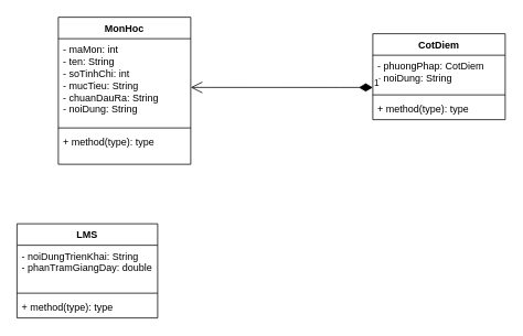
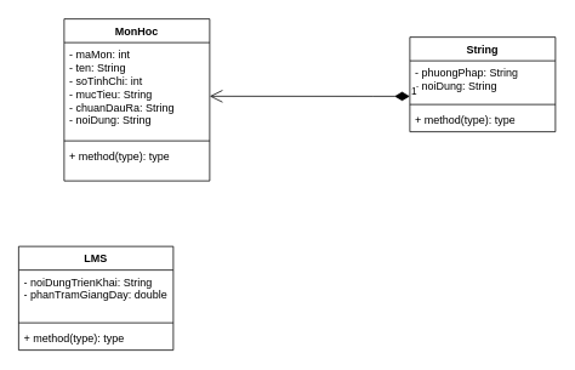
- <mxCell id="10" value="CotDiem" style="swimlane;fontStyle=1;align=center;verticalAlign=top;childLayout=stackLayout;horizontal=1;startSize=26;horizontalStack=0;resizeParent=1;resizeParentMax=0;resizeLast=0;collapsible=1;marginBottom=0;whiteSpace=wrap;html=1;" vertex="1" parent="1"><mxGeometry x="450" y="40" width="160" height="104" as="geometry" /></mxCell>
+ <mxCell id="10" value="String" style="swimlane;fontStyle=1;align=center;verticalAlign=top;childLayout=stackLayout;horizontal=1;startSize=26;horizontalStack=0;resizeParent=1;resizeParentMax=0;resizeLast=0;collapsible=1;marginBottom=0;whiteSpace=wrap;html=1;" vertex="1" parent="1"><mxGeometry x="450" y="40" width="160" height="104" as="geometry" /></mxCell>
- <mxCell id="11" value="&lt;div&gt;- phuongPhap: CotDiem&lt;/div&gt;&lt;div&gt;- noiDung: String&lt;br&gt; &lt;/div&gt;" style="text;strokeColor=none;fillColor=none;align=left;verticalAlign=top;spacingLeft=4;spacingRight=4;overflow=hidden;rotatable=0;points=[[0,0.5],[1,0.5]];portConstraint=eastwest;whiteSpace=wrap;html=1;" vertex="1" parent="10"><mxGeometry y="26" width="160" height="44" as="geometry" /></mxCell>
+ <mxCell id="11" value="&lt;div&gt;- phuongPhap: String&lt;/div&gt;&lt;div&gt;- noiDung: String&lt;br&gt; &lt;/div&gt;" style="text;strokeColor=none;fillColor=none;align=left;verticalAlign=top;spacingLeft=4;spacingRight=4;overflow=hidden;rotatable=0;points=[[0,0.5],[1,0.5]];portConstraint=eastwest;whiteSpace=wrap;html=1;" vertex="1" parent="10"><mxGeometry y="26" width="160" height="44" as="geometry" /></mxCell>
